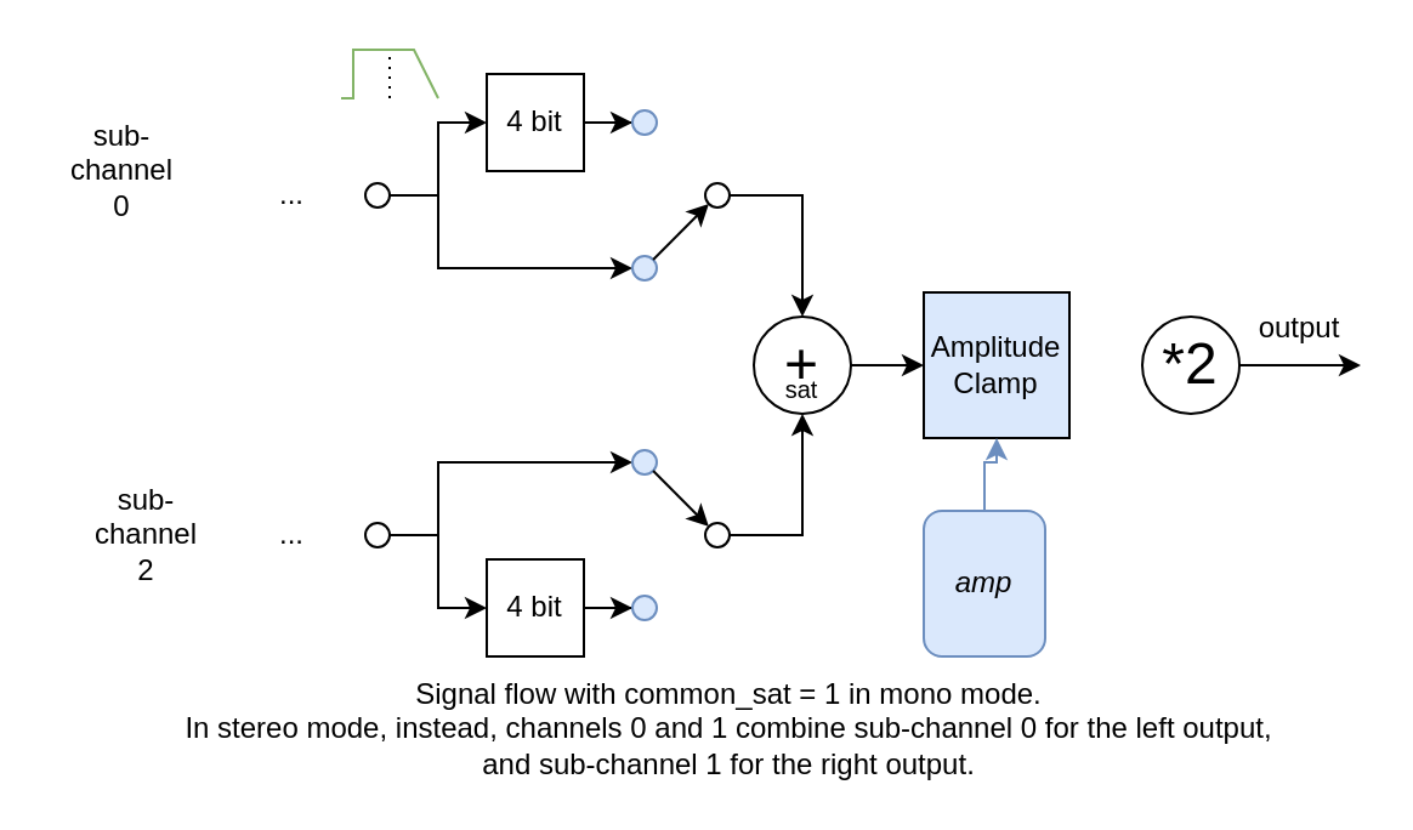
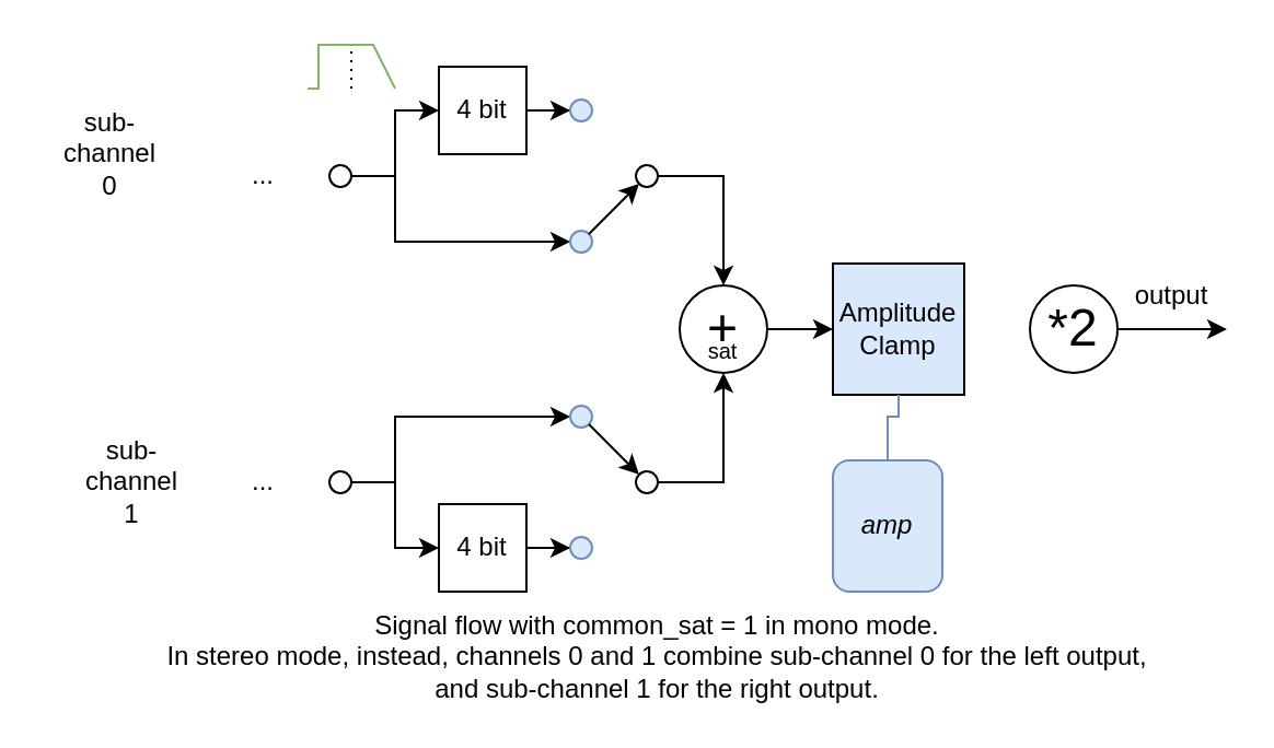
- <mxCell id="23" style="edgeStyle=orthogonalEdgeStyle;rounded=0;orthogonalLoop=1;jettySize=auto;html=1;entryX=0.5;entryY=1;entryDx=0;entryDy=0;fillColor=#dae8fc;strokeColor=#6c8ebf;" edge="1" parent="1" source="24" target="22"><mxGeometry relative="1" as="geometry" /></mxCell>
+ <mxCell id="23" style="edgeStyle=orthogonalEdgeStyle;rounded=0;orthogonalLoop=1;jettySize=auto;html=1;entryX=0.5;entryY=1;entryDx=0;entryDy=0;fillColor=#dae8fc;strokeColor=#6c8ebf;endArrow=none;" edge="1" parent="1" source="24" target="22"><mxGeometry relative="1" as="geometry" /></mxCell>
- <mxCell id="34" value="sub-&lt;div&gt;channel&lt;/div&gt;&lt;div&gt;2&lt;/div&gt;" style="text;html=1;align=center;verticalAlign=middle;whiteSpace=wrap;rounded=0;" vertex="1" parent="1"><mxGeometry x="30" y="190" width="60" height="60" as="geometry" /></mxCell>
+ <mxCell id="34" value="sub-&lt;div&gt;channel&lt;/div&gt;&lt;div&gt;1&lt;/div&gt;" style="text;html=1;align=center;verticalAlign=middle;whiteSpace=wrap;rounded=0;" vertex="1" parent="1"><mxGeometry x="30" y="190" width="60" height="60" as="geometry" /></mxCell>
